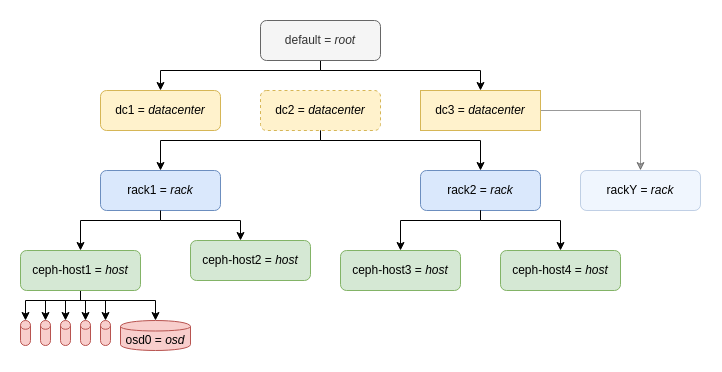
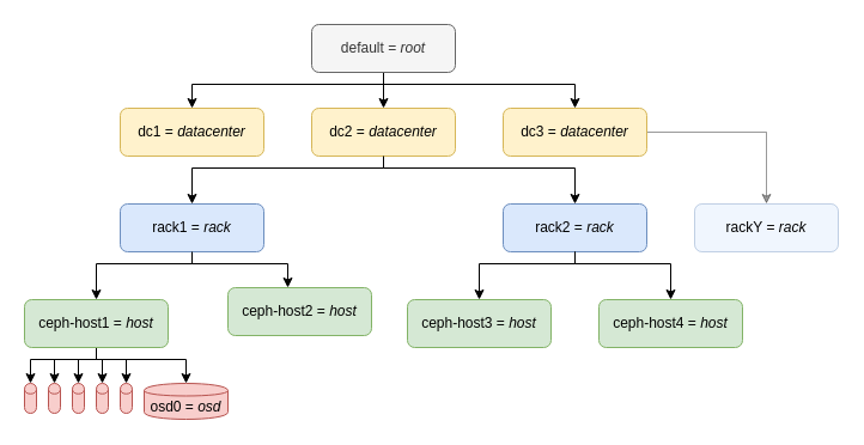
+ <mxCell id="3" style="edgeStyle=orthogonalEdgeStyle;rounded=0;orthogonalLoop=1;jettySize=auto;html=1;entryX=0.5;entryY=0;entryDx=0;entryDy=0;" edge="1" parent="1" source="5" target="8"><mxGeometry relative="1" as="geometry" /></mxCell>
- <mxCell id="8" value="dc2 = &lt;i&gt;datacenter&lt;/i&gt;" style="rounded=1;whiteSpace=wrap;html=1;fillColor=#fff2cc;strokeColor=#d6b656;dashed=1;" vertex="1" parent="1"><mxGeometry x="260" y="90" width="120" height="40" as="geometry" /></mxCell>
+ <mxCell id="8" value="dc2 = &lt;i&gt;datacenter&lt;/i&gt;" style="rounded=1;whiteSpace=wrap;html=1;fillColor=#fff2cc;strokeColor=#d6b656;" vertex="1" parent="1"><mxGeometry x="260" y="90" width="120" height="40" as="geometry" /></mxCell>
- <mxCell id="23" value="dc3 = &lt;i&gt;datacenter&lt;/i&gt;" style="whiteSpace=wrap;html=1;fillColor=#fff2cc;strokeColor=#d6b656;rounded=0;" vertex="1" parent="1"><mxGeometry x="420" y="90" width="120" height="40" as="geometry" /></mxCell>
+ <mxCell id="23" value="dc3 = &lt;i&gt;datacenter&lt;/i&gt;" style="rounded=1;whiteSpace=wrap;html=1;fillColor=#fff2cc;strokeColor=#d6b656;" vertex="1" parent="1"><mxGeometry x="420" y="90" width="120" height="40" as="geometry" /></mxCell>
